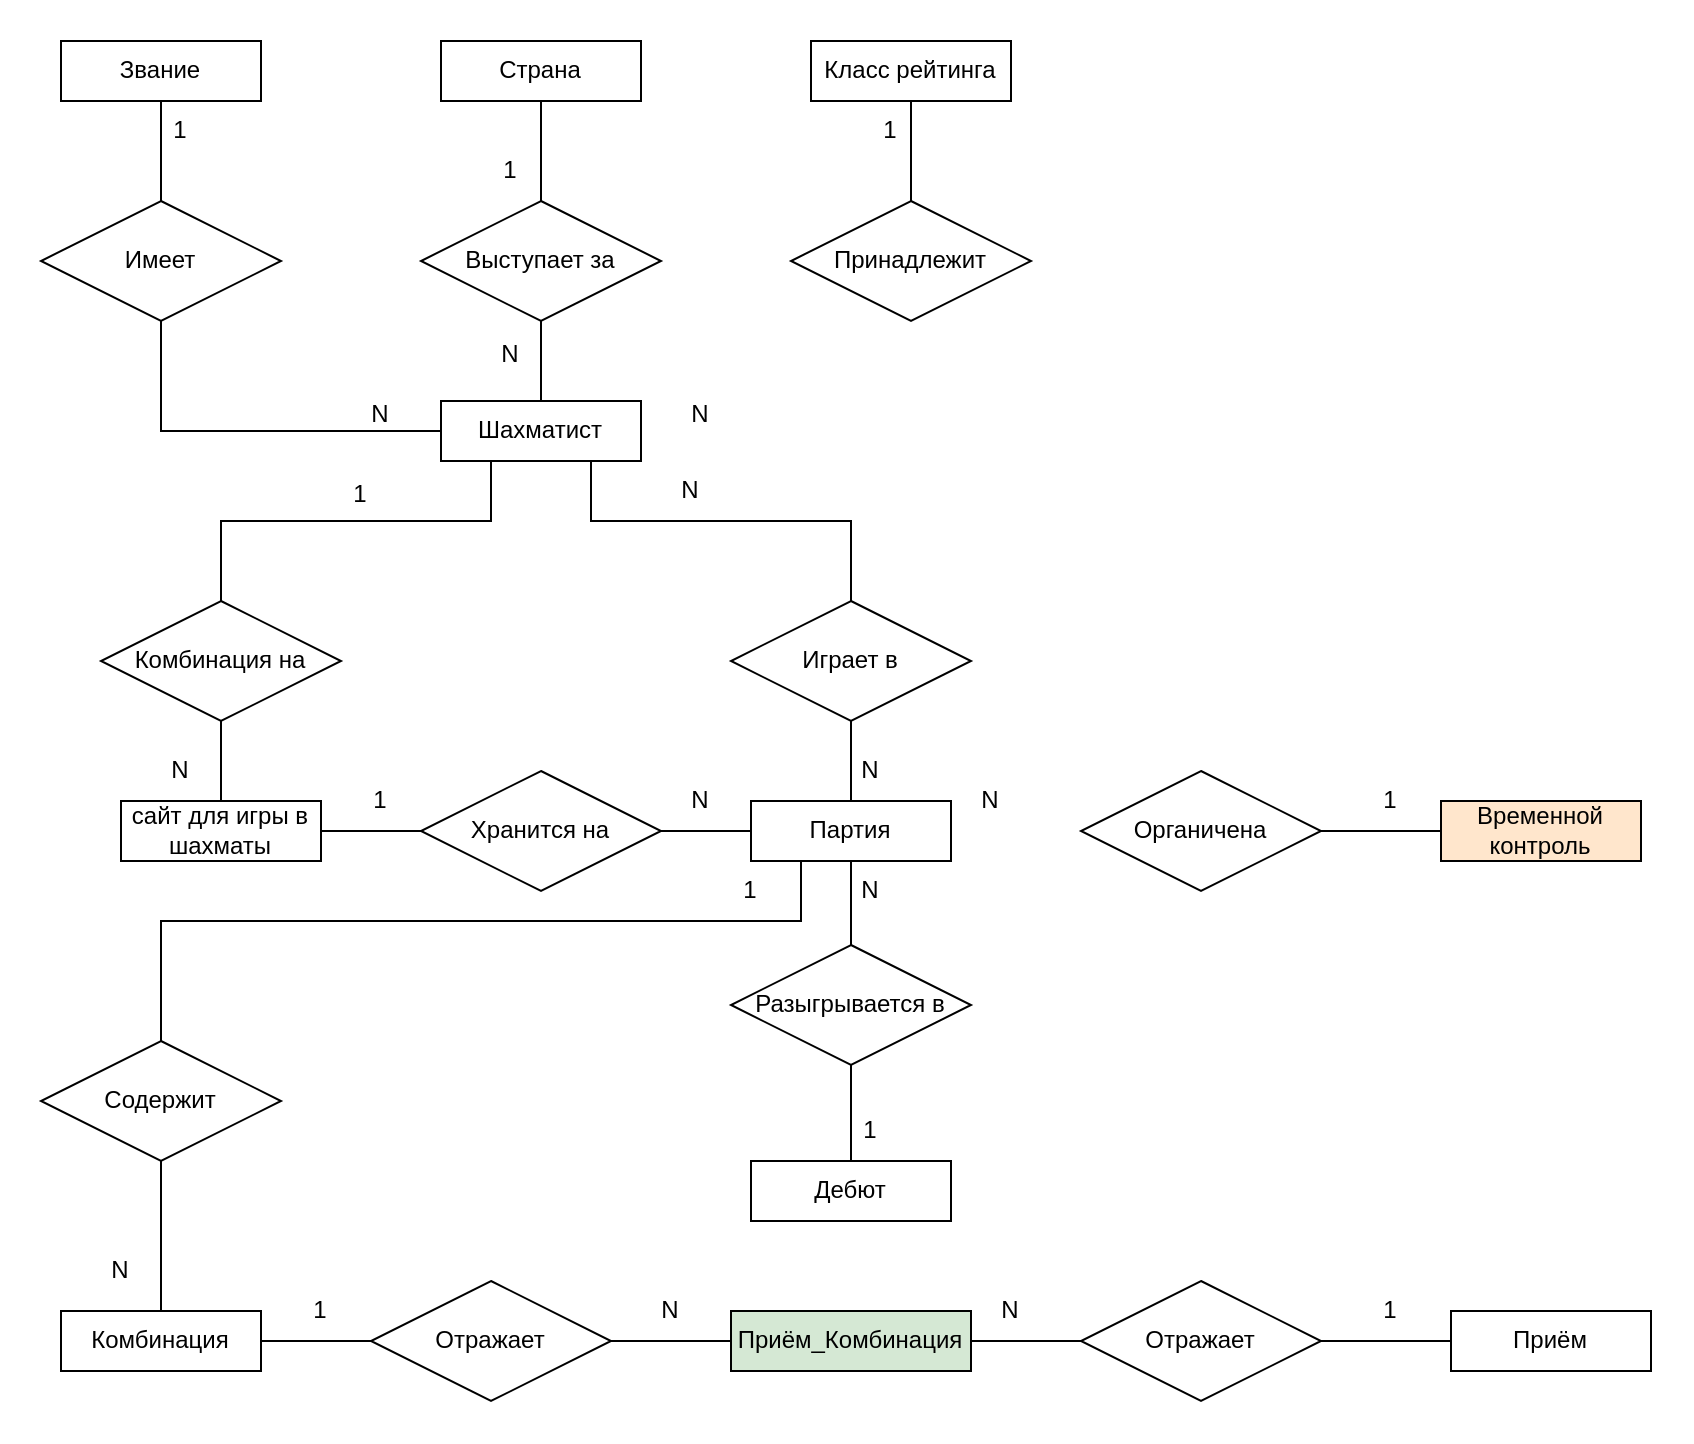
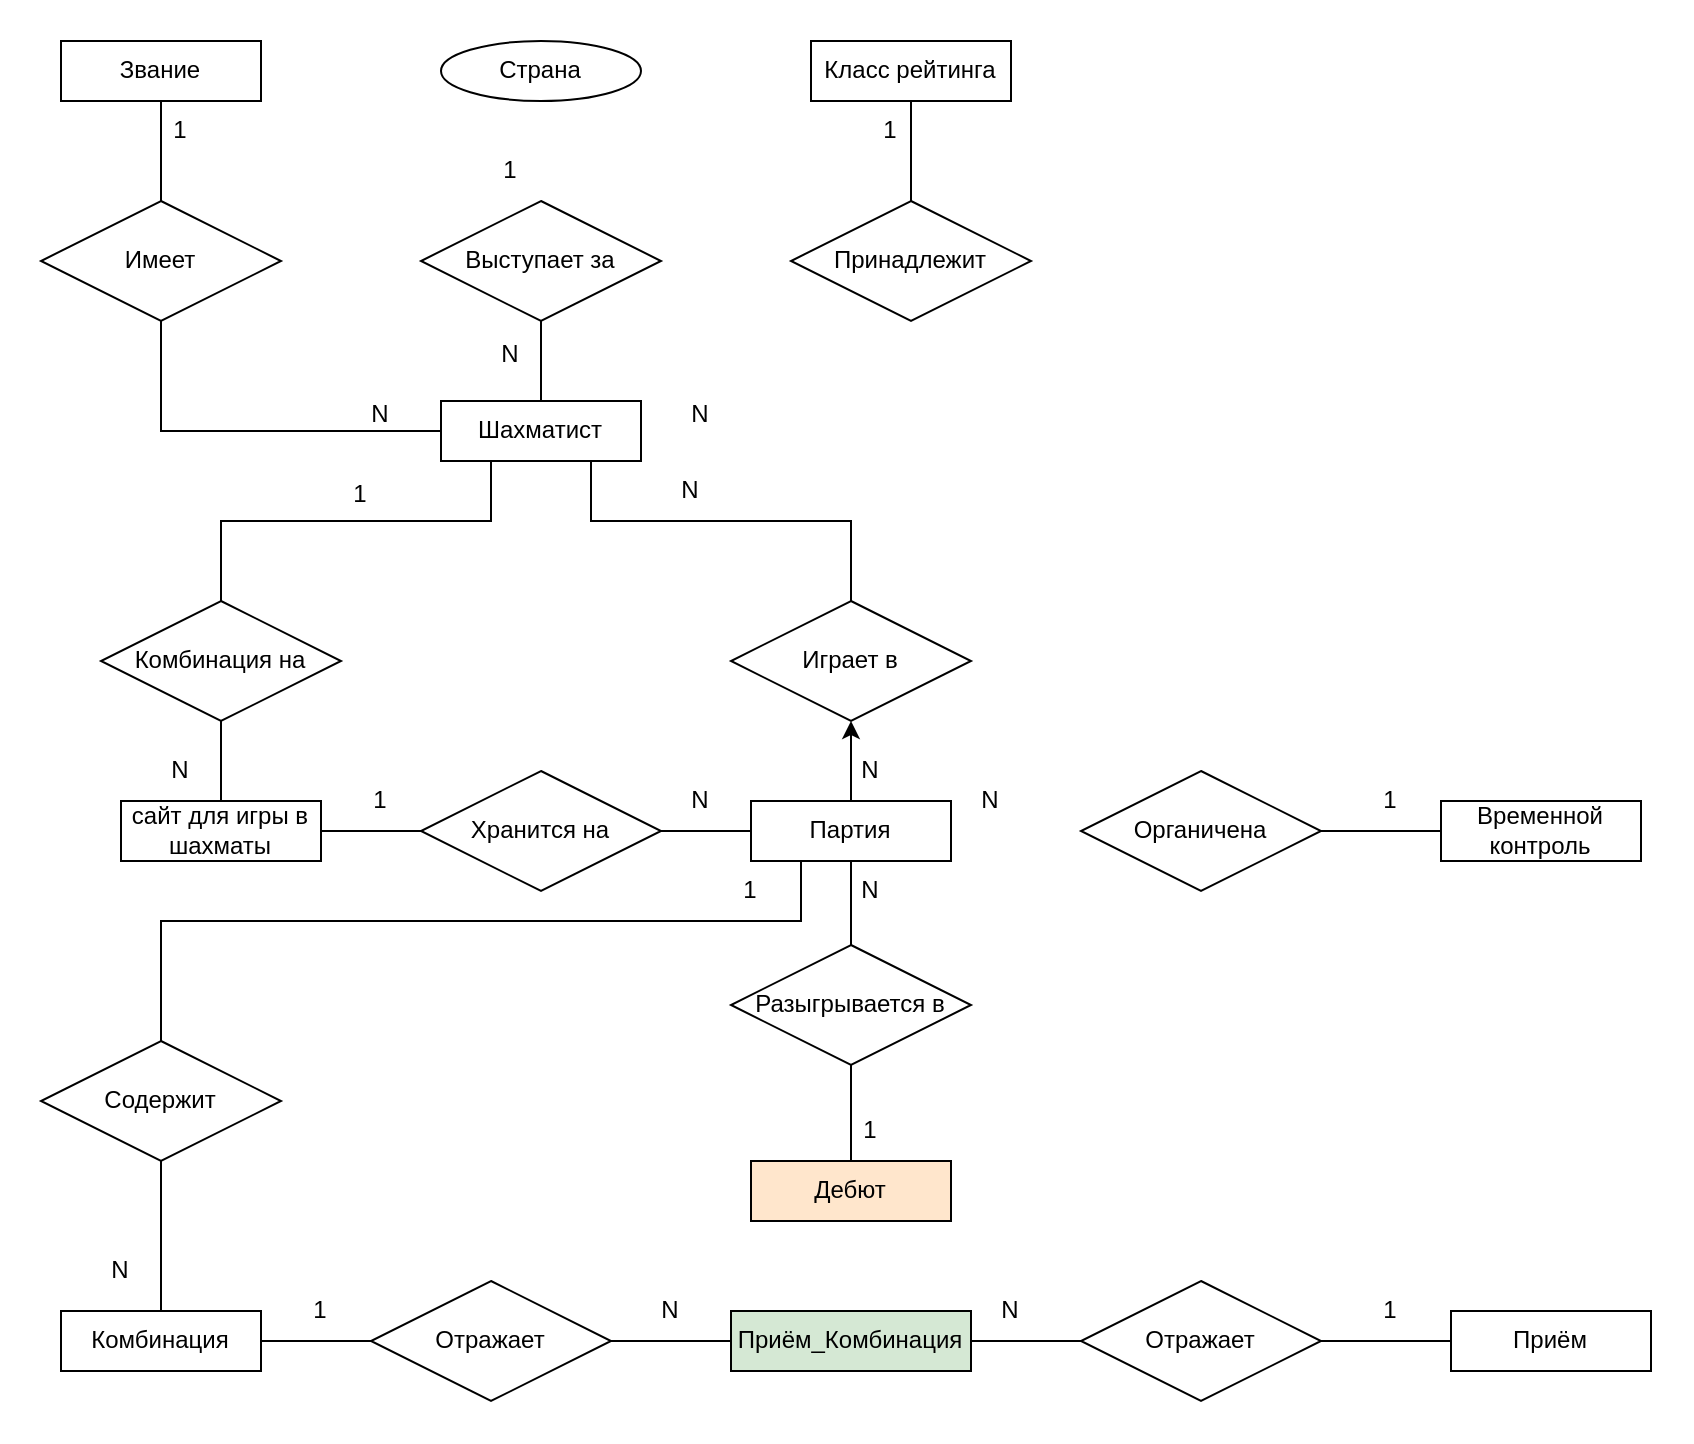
- <mxCell id="7" value="Страна" style="whiteSpace=wrap;html=1;align=center;" parent="1" vertex="1"><mxGeometry x="220" y="20" width="100" height="30" as="geometry" /></mxCell>
+ <mxCell id="7" value="Страна" style="ellipse;whiteSpace=wrap;html=1;align=center;" parent="1" vertex="1"><mxGeometry x="220" y="20" width="100" height="30" as="geometry" /></mxCell>
- <mxCell id="24" value="" style="endArrow=none;html=1;rounded=0;exitX=0.5;exitY=1;exitDx=0;exitDy=0;entryX=0.5;entryY=0;entryDx=0;entryDy=0;" parent="1" source="7" target="22" edge="1"><mxGeometry relative="1" as="geometry"><mxPoint x="130" y="370" as="sourcePoint" /><mxPoint x="130" y="420" as="targetPoint" /></mxGeometry></mxCell>
- <mxCell id="13" value="" style="endArrow=none;html=1;rounded=0;exitX=0.5;exitY=0;exitDx=0;exitDy=0;entryX=0.5;entryY=1;entryDx=0;entryDy=0;" parent="1" source="3" target="11" edge="1"><mxGeometry relative="1" as="geometry"><mxPoint x="440" y="190" as="sourcePoint" /><mxPoint x="600" y="190" as="targetPoint" /></mxGeometry></mxCell>
+ <mxCell id="13" value="" style="endArrow=classic;html=1;rounded=0;exitX=0.5;exitY=0;exitDx=0;exitDy=0;entryX=0.5;entryY=1;entryDx=0;entryDy=0;" parent="1" source="3" target="11" edge="1"><mxGeometry relative="1" as="geometry"><mxPoint x="440" y="190" as="sourcePoint" /><mxPoint x="600" y="190" as="targetPoint" /></mxGeometry></mxCell>
- <mxCell id="9" value="Временной контроль" style="whiteSpace=wrap;html=1;align=center;fillColor=#ffe6cc;" parent="1" vertex="1"><mxGeometry x="720" y="400" width="100" height="30" as="geometry" /></mxCell>
+ <mxCell id="9" value="Временной контроль" style="whiteSpace=wrap;html=1;align=center;" parent="1" vertex="1"><mxGeometry x="720" y="400" width="100" height="30" as="geometry" /></mxCell>
- <mxCell id="2" value="Дебют" style="whiteSpace=wrap;html=1;align=center;" parent="1" vertex="1"><mxGeometry x="375" y="580" width="100" height="30" as="geometry" /></mxCell>
+ <mxCell id="2" value="Дебют" style="whiteSpace=wrap;html=1;align=center;fillColor=#ffe6cc;" parent="1" vertex="1"><mxGeometry x="375" y="580" width="100" height="30" as="geometry" /></mxCell>
